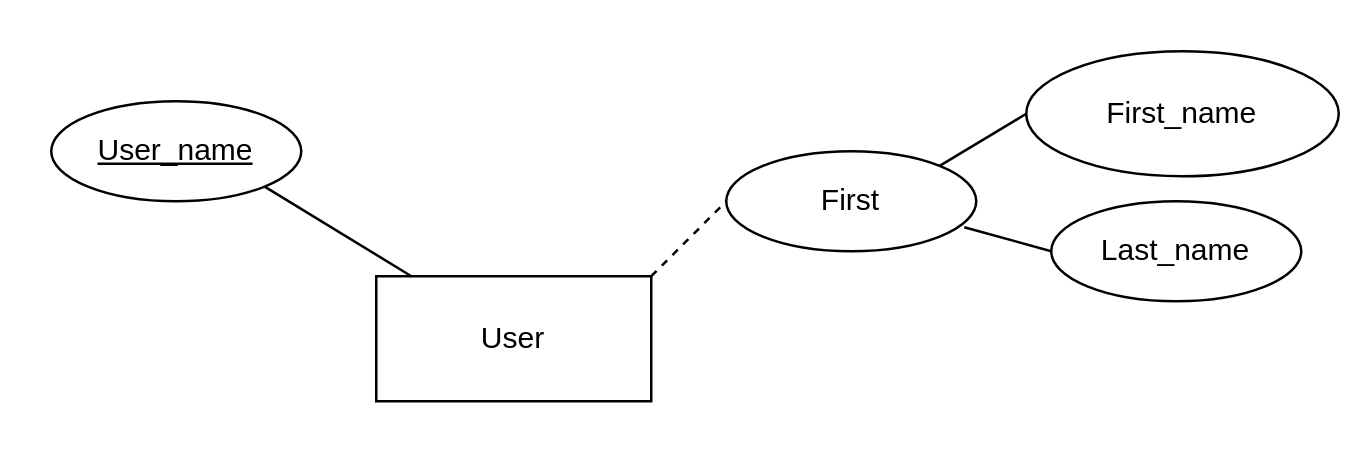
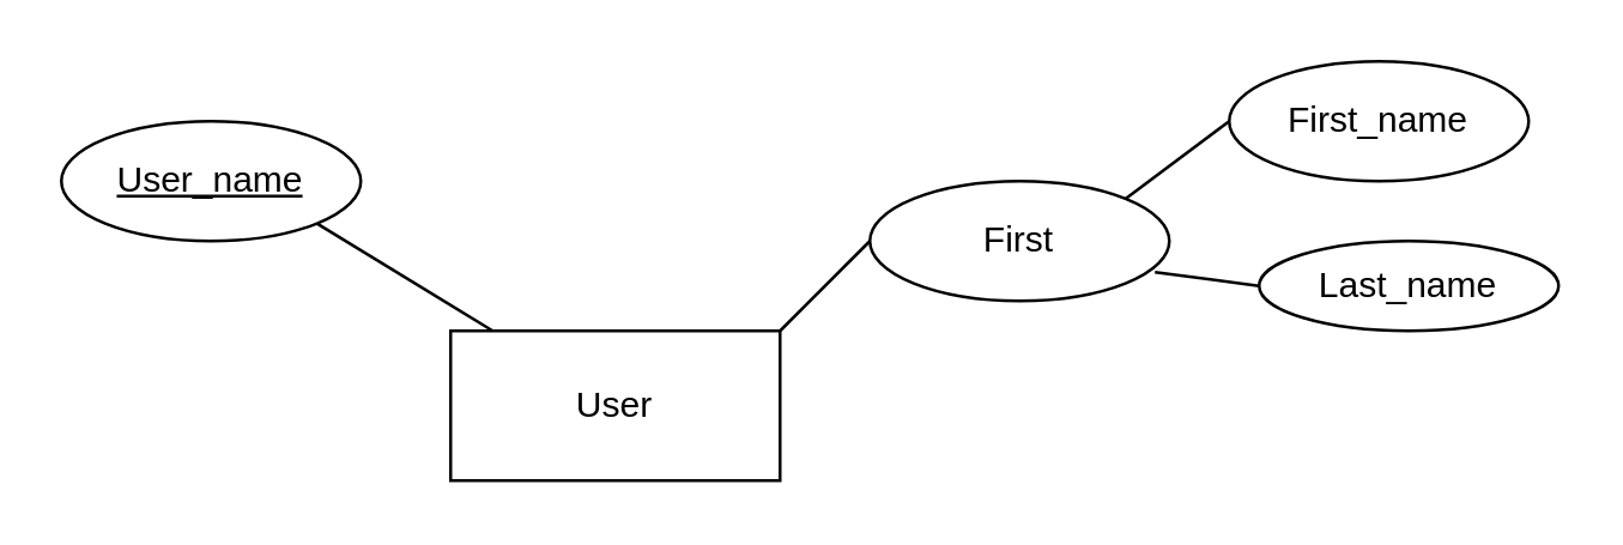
- <mxCell id="5" value="First_name" style="ellipse;whiteSpace=wrap;html=1;" vertex="1" parent="1"><mxGeometry x="410" y="20" width="125" height="50" as="geometry" /></mxCell>
+ <mxCell id="5" value="First_name" style="ellipse;whiteSpace=wrap;html=1;" vertex="1" parent="1"><mxGeometry x="410" y="20" width="100" height="40" as="geometry" /></mxCell>
- <mxCell id="8" value="" style="endArrow=none;html=1;entryX=0;entryY=0.5;entryDx=0;entryDy=0;exitX=1;exitY=0;exitDx=0;exitDy=0;dashed=1;" edge="1" parent="1" source="2" target="7"><mxGeometry width="50" height="50" relative="1" as="geometry"><mxPoint x="-10" y="250" as="sourcePoint" /><mxPoint x="40" y="200" as="targetPoint" /></mxGeometry></mxCell>
+ <mxCell id="8" value="" style="endArrow=none;html=1;entryX=0;entryY=0.5;entryDx=0;entryDy=0;exitX=1;exitY=0;exitDx=0;exitDy=0;" edge="1" parent="1" source="2" target="7"><mxGeometry width="50" height="50" relative="1" as="geometry"><mxPoint x="-10" y="250" as="sourcePoint" /><mxPoint x="40" y="200" as="targetPoint" /></mxGeometry></mxCell>
- <mxCell id="4" value="Last_name" style="ellipse;whiteSpace=wrap;html=1;" vertex="1" parent="1"><mxGeometry x="420" y="80" width="100" height="40" as="geometry" /></mxCell>
+ <mxCell id="4" value="Last_name" style="ellipse;whiteSpace=wrap;html=1;" vertex="1" parent="1"><mxGeometry x="420" y="80" width="100" height="30" as="geometry" /></mxCell>
